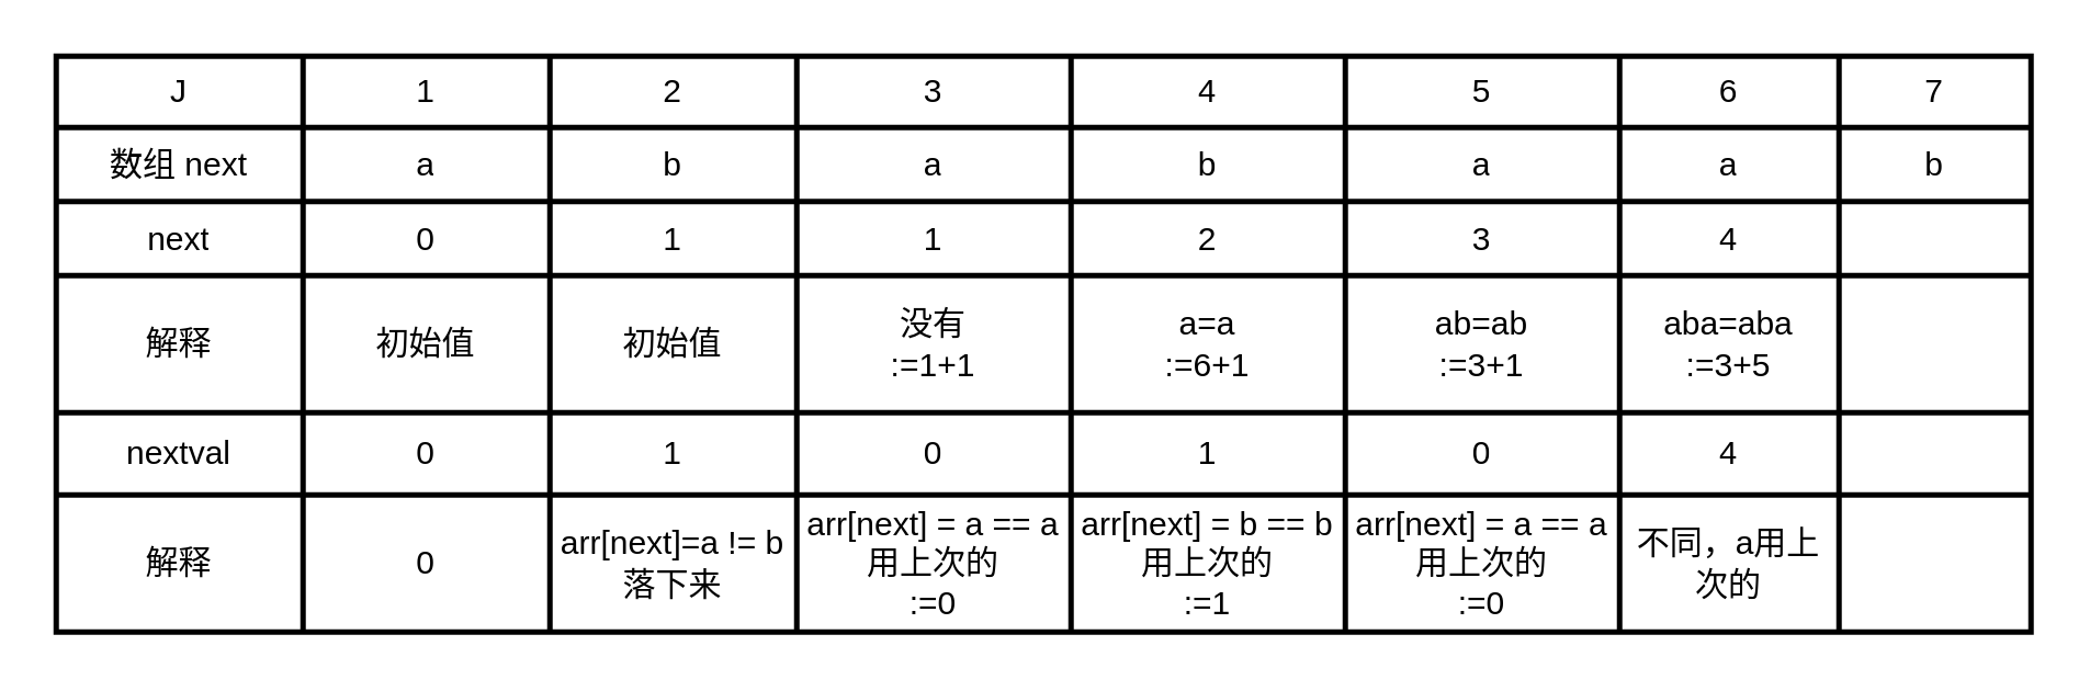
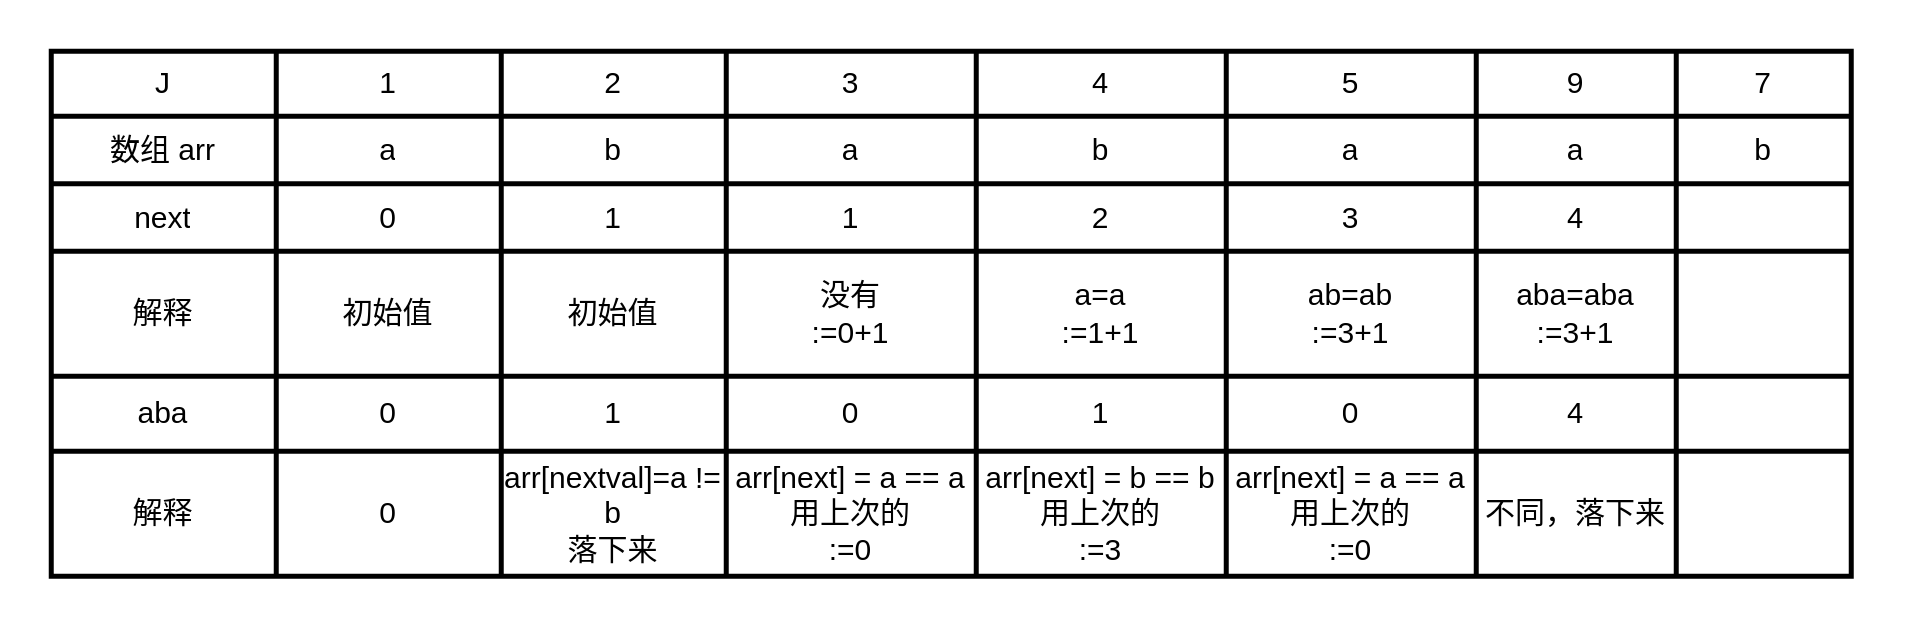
- <mxCell id="10" value="6" style="shape=partialRectangle;html=1;whiteSpace=wrap;connectable=0;fillColor=none;top=0;left=0;bottom=0;right=0;overflow=hidden;" vertex="1" parent="3"><mxGeometry x="570" width="80" height="26" as="geometry"><mxRectangle width="80" height="26" as="alternateBounds" /></mxGeometry></mxCell>
+ <mxCell id="10" value="9" style="shape=partialRectangle;html=1;whiteSpace=wrap;connectable=0;fillColor=none;top=0;left=0;bottom=0;right=0;overflow=hidden;" vertex="1" parent="3"><mxGeometry x="570" width="80" height="26" as="geometry"><mxRectangle width="80" height="26" as="alternateBounds" /></mxGeometry></mxCell>
- <mxCell id="13" value="数组 next" style="shape=partialRectangle;html=1;whiteSpace=wrap;connectable=0;fillColor=none;top=0;left=0;bottom=0;right=0;overflow=hidden;" vertex="1" parent="12"><mxGeometry width="90" height="27" as="geometry"><mxRectangle width="90" height="27" as="alternateBounds" /></mxGeometry></mxCell>
+ <mxCell id="13" value="数组 arr" style="shape=partialRectangle;html=1;whiteSpace=wrap;connectable=0;fillColor=none;top=0;left=0;bottom=0;right=0;overflow=hidden;" vertex="1" parent="12"><mxGeometry width="90" height="27" as="geometry"><mxRectangle width="90" height="27" as="alternateBounds" /></mxGeometry></mxCell>
- <mxCell id="34" value="没有&lt;br&gt;:=1+1" style="shape=partialRectangle;html=1;whiteSpace=wrap;connectable=0;fillColor=none;top=0;left=0;bottom=0;right=0;overflow=hidden;" vertex="1" parent="30"><mxGeometry x="270" width="100" height="50" as="geometry"><mxRectangle width="100" height="50" as="alternateBounds" /></mxGeometry></mxCell>
+ <mxCell id="34" value="没有&lt;br&gt;:=0+1" style="shape=partialRectangle;html=1;whiteSpace=wrap;connectable=0;fillColor=none;top=0;left=0;bottom=0;right=0;overflow=hidden;" vertex="1" parent="30"><mxGeometry x="270" width="100" height="50" as="geometry"><mxRectangle width="100" height="50" as="alternateBounds" /></mxGeometry></mxCell>
- <mxCell id="35" value="a=a&lt;br&gt;:=6+1" style="shape=partialRectangle;html=1;whiteSpace=wrap;connectable=0;fillColor=none;top=0;left=0;bottom=0;right=0;overflow=hidden;" vertex="1" parent="30"><mxGeometry x="370" width="100" height="50" as="geometry"><mxRectangle width="100" height="50" as="alternateBounds" /></mxGeometry></mxCell>
+ <mxCell id="35" value="a=a&lt;br&gt;:=1+1" style="shape=partialRectangle;html=1;whiteSpace=wrap;connectable=0;fillColor=none;top=0;left=0;bottom=0;right=0;overflow=hidden;" vertex="1" parent="30"><mxGeometry x="370" width="100" height="50" as="geometry"><mxRectangle width="100" height="50" as="alternateBounds" /></mxGeometry></mxCell>
- <mxCell id="37" value="aba=aba&lt;br&gt;:=3+5" style="shape=partialRectangle;html=1;whiteSpace=wrap;connectable=0;fillColor=none;top=0;left=0;bottom=0;right=0;overflow=hidden;" vertex="1" parent="30"><mxGeometry x="570" width="80" height="50" as="geometry"><mxRectangle width="80" height="50" as="alternateBounds" /></mxGeometry></mxCell>
+ <mxCell id="37" value="aba=aba&lt;br&gt;:=3+1" style="shape=partialRectangle;html=1;whiteSpace=wrap;connectable=0;fillColor=none;top=0;left=0;bottom=0;right=0;overflow=hidden;" vertex="1" parent="30"><mxGeometry x="570" width="80" height="50" as="geometry"><mxRectangle width="80" height="50" as="alternateBounds" /></mxGeometry></mxCell>
- <mxCell id="40" value="nextval" style="shape=partialRectangle;html=1;whiteSpace=wrap;connectable=0;fillColor=none;top=0;left=0;bottom=0;right=0;overflow=hidden;" vertex="1" parent="39"><mxGeometry width="90" height="30" as="geometry"><mxRectangle width="90" height="30" as="alternateBounds" /></mxGeometry></mxCell>
+ <mxCell id="40" value="aba" style="shape=partialRectangle;html=1;whiteSpace=wrap;connectable=0;fillColor=none;top=0;left=0;bottom=0;right=0;overflow=hidden;" vertex="1" parent="39"><mxGeometry width="90" height="30" as="geometry"><mxRectangle width="90" height="30" as="alternateBounds" /></mxGeometry></mxCell>
- <mxCell id="51" value="arr[next]=a != b&lt;br&gt;落下来" style="shape=partialRectangle;html=1;whiteSpace=wrap;connectable=0;fillColor=none;top=0;left=0;bottom=0;right=0;overflow=hidden;" vertex="1" parent="48"><mxGeometry x="180" width="90" height="50" as="geometry"><mxRectangle width="90" height="50" as="alternateBounds" /></mxGeometry></mxCell>
+ <mxCell id="51" value="arr[nextval]=a != b&lt;br&gt;落下来" style="shape=partialRectangle;html=1;whiteSpace=wrap;connectable=0;fillColor=none;top=0;left=0;bottom=0;right=0;overflow=hidden;" vertex="1" parent="48"><mxGeometry x="180" width="90" height="50" as="geometry"><mxRectangle width="90" height="50" as="alternateBounds" /></mxGeometry></mxCell>
- <mxCell id="53" value="arr[next] = b == b用上次的&lt;br style=&quot;border-color: var(--border-color);&quot;&gt;:=1" style="shape=partialRectangle;html=1;whiteSpace=wrap;connectable=0;fillColor=none;top=0;left=0;bottom=0;right=0;overflow=hidden;" vertex="1" parent="48"><mxGeometry x="370" width="100" height="50" as="geometry"><mxRectangle width="100" height="50" as="alternateBounds" /></mxGeometry></mxCell>
+ <mxCell id="53" value="arr[next] = b == b用上次的&lt;br style=&quot;border-color: var(--border-color);&quot;&gt;:=3" style="shape=partialRectangle;html=1;whiteSpace=wrap;connectable=0;fillColor=none;top=0;left=0;bottom=0;right=0;overflow=hidden;" vertex="1" parent="48"><mxGeometry x="370" width="100" height="50" as="geometry"><mxRectangle width="100" height="50" as="alternateBounds" /></mxGeometry></mxCell>
- <mxCell id="55" value="不同，a用上次的" style="shape=partialRectangle;html=1;whiteSpace=wrap;connectable=0;fillColor=none;top=0;left=0;bottom=0;right=0;overflow=hidden;" vertex="1" parent="48"><mxGeometry x="570" width="80" height="50" as="geometry"><mxRectangle width="80" height="50" as="alternateBounds" /></mxGeometry></mxCell>
+ <mxCell id="55" value="不同，落下来" style="shape=partialRectangle;html=1;whiteSpace=wrap;connectable=0;fillColor=none;top=0;left=0;bottom=0;right=0;overflow=hidden;" vertex="1" parent="48"><mxGeometry x="570" width="80" height="50" as="geometry"><mxRectangle width="80" height="50" as="alternateBounds" /></mxGeometry></mxCell>
